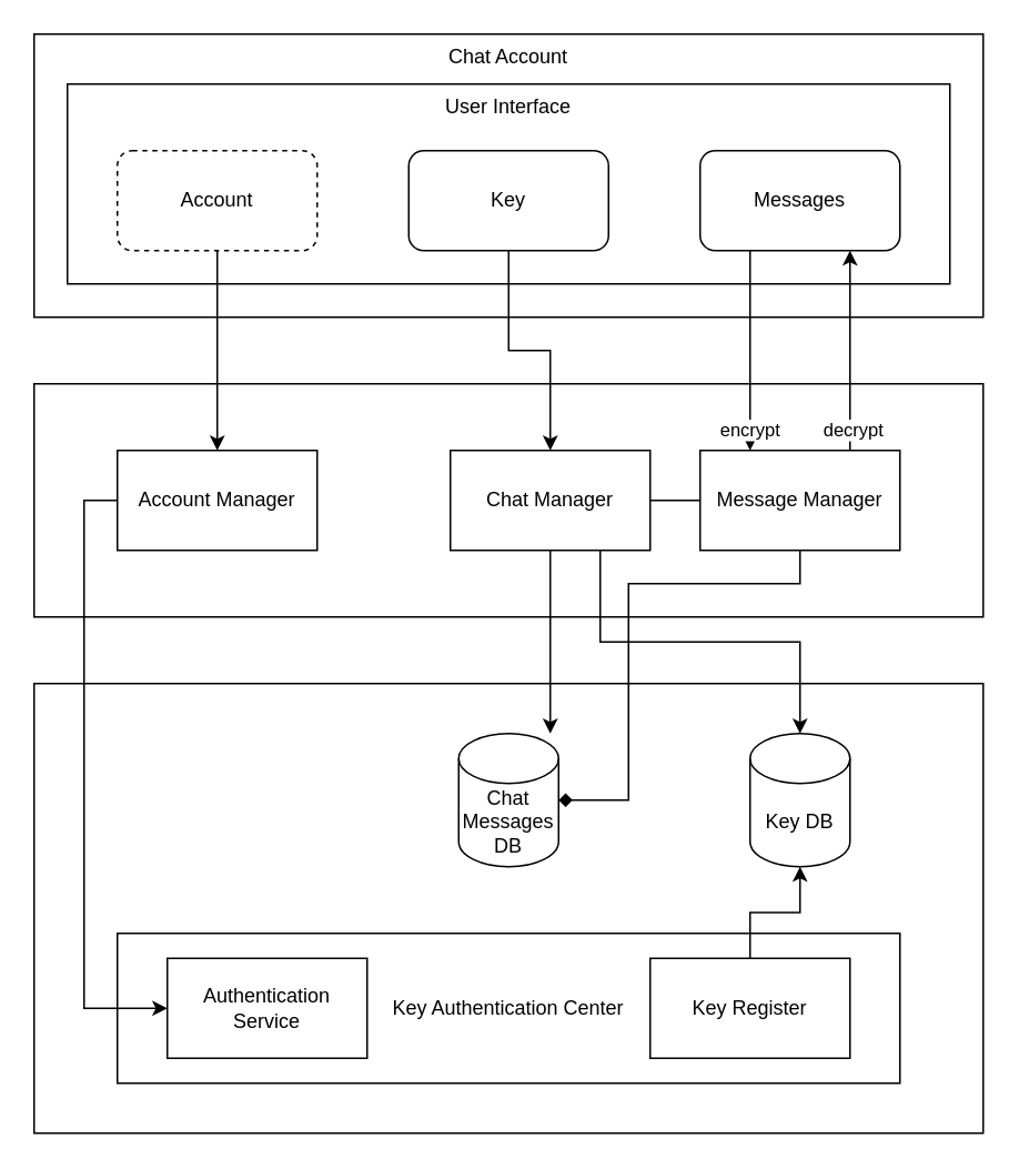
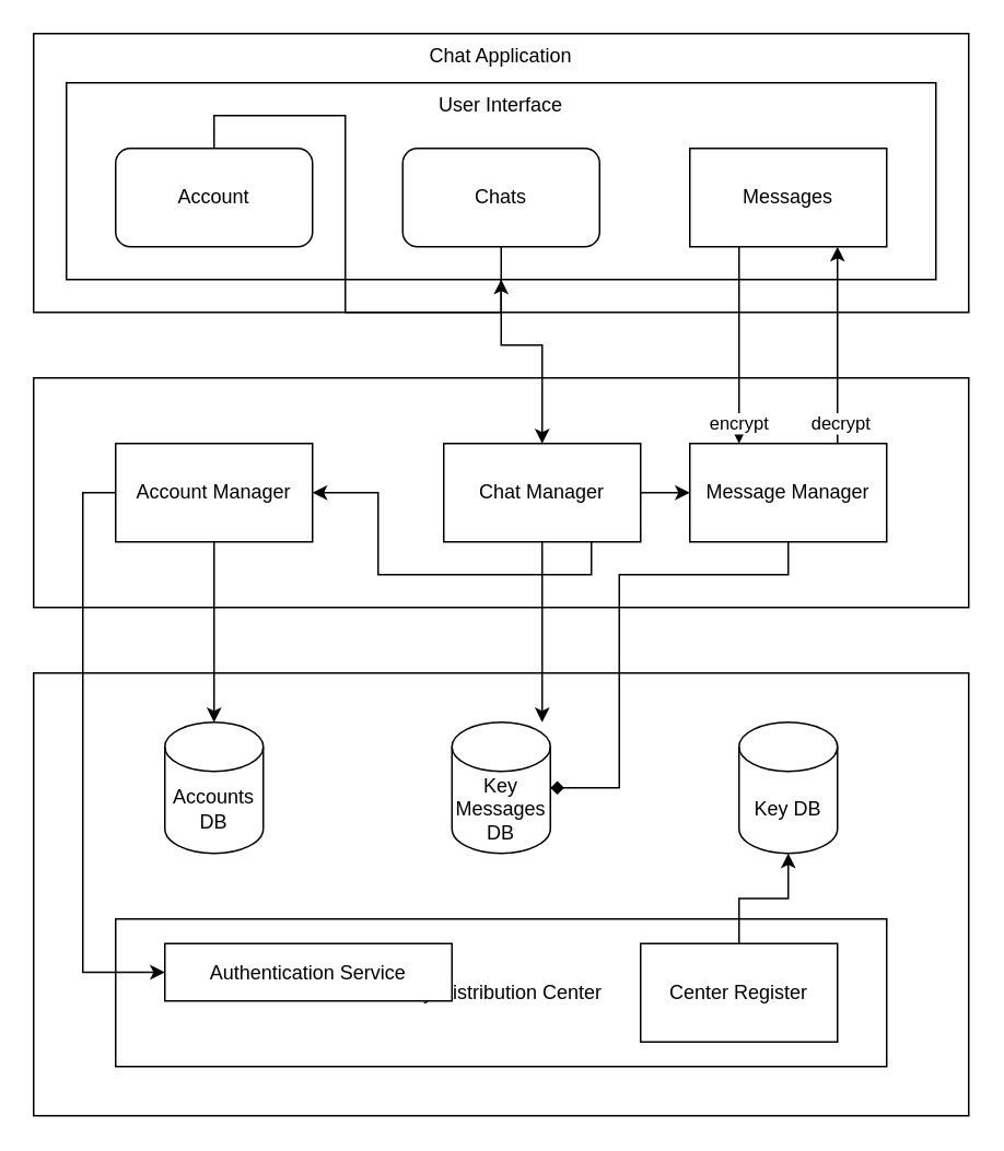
- <mxCell id="4" value="Chat Account" style="rounded=0;whiteSpace=wrap;html=1;verticalAlign=top;" vertex="1" parent="1"><mxGeometry x="20" y="20" width="570" height="170" as="geometry" /></mxCell>
+ <mxCell id="4" value="Chat Application" style="rounded=0;whiteSpace=wrap;html=1;verticalAlign=top;" vertex="1" parent="1"><mxGeometry x="20" y="20" width="570" height="170" as="geometry" /></mxCell>
- <mxCell id="29" value="Account" style="rounded=1;whiteSpace=wrap;html=1;dashed=1;" vertex="1" parent="1"><mxGeometry x="70" y="90" width="120" height="60" as="geometry" /></mxCell>
+ <mxCell id="29" value="Account" style="rounded=1;whiteSpace=wrap;html=1;" vertex="1" parent="1"><mxGeometry x="70" y="90" width="120" height="60" as="geometry" /></mxCell>
- <mxCell id="27" value="Key" style="rounded=1;whiteSpace=wrap;html=1;" vertex="1" parent="1"><mxGeometry x="245" y="90" width="120" height="60" as="geometry" /></mxCell>
+ <mxCell id="27" value="Chats" style="rounded=1;whiteSpace=wrap;html=1;" vertex="1" parent="1"><mxGeometry x="245" y="90" width="120" height="60" as="geometry" /></mxCell>
- <mxCell id="25" value="Messages" style="rounded=1;whiteSpace=wrap;html=1;" vertex="1" parent="1"><mxGeometry x="420" y="90" width="120" height="60" as="geometry" /></mxCell>
+ <mxCell id="25" value="Messages" style="whiteSpace=wrap;html=1;rounded=0;" vertex="1" parent="1"><mxGeometry x="420" y="90" width="120" height="60" as="geometry" /></mxCell>
- <mxCell id="28" style="edgeStyle=orthogonalEdgeStyle;rounded=0;orthogonalLoop=1;jettySize=auto;html=1;" edge="1" parent="1" source="29" target="8"><mxGeometry relative="1" as="geometry" /></mxCell>
+ <mxCell id="28" style="edgeStyle=orthogonalEdgeStyle;rounded=0;orthogonalLoop=1;jettySize=auto;html=1;" edge="1" parent="1" source="29" target="19"><mxGeometry relative="1" as="geometry" /></mxCell>
- <mxCell id="11" value="" style="edgeStyle=orthogonalEdgeStyle;rounded=0;orthogonalLoop=1;jettySize=auto;html=1;endArrow=none;" edge="1" parent="1" source="12" target="22"><mxGeometry relative="1" as="geometry" /></mxCell>
+ <mxCell id="11" value="" style="edgeStyle=orthogonalEdgeStyle;rounded=0;orthogonalLoop=1;jettySize=auto;html=1;" edge="1" parent="1" source="12" target="22"><mxGeometry relative="1" as="geometry" /></mxCell>
+ <mxCell id="6" style="edgeStyle=orthogonalEdgeStyle;rounded=0;orthogonalLoop=1;jettySize=auto;html=1;" edge="1" parent="1" source="8" target="13"><mxGeometry relative="1" as="geometry" /></mxCell>
- <mxCell id="10" style="edgeStyle=orthogonalEdgeStyle;rounded=0;orthogonalLoop=1;jettySize=auto;html=1;exitX=0.75;exitY=1;exitDx=0;exitDy=0;" edge="1" parent="1" source="12" target="15"><mxGeometry relative="1" as="geometry" /></mxCell>
+ <mxCell id="10" style="edgeStyle=orthogonalEdgeStyle;rounded=0;orthogonalLoop=1;jettySize=auto;html=1;exitX=0.75;exitY=1;exitDx=0;exitDy=0;" edge="1" parent="1" source="12" target="8"><mxGeometry relative="1" as="geometry" /></mxCell>
+ <mxCell id="13" value="Accounts DB" style="shape=cylinder3;whiteSpace=wrap;html=1;boundedLbl=1;backgroundOutline=1;size=15;" vertex="1" parent="1"><mxGeometry x="100" y="440" width="60" height="80" as="geometry" /></mxCell>
- <mxCell id="14" value="Chat Messages DB" style="shape=cylinder3;whiteSpace=wrap;html=1;boundedLbl=1;backgroundOutline=1;size=15;" vertex="1" parent="1"><mxGeometry x="275" y="440" width="60" height="80" as="geometry" /></mxCell>
+ <mxCell id="14" value="Key Messages DB" style="shape=cylinder3;whiteSpace=wrap;html=1;boundedLbl=1;backgroundOutline=1;size=15;" vertex="1" parent="1"><mxGeometry x="275" y="440" width="60" height="80" as="geometry" /></mxCell>
- <mxCell id="16" value="Authentication Service" style="rounded=0;whiteSpace=wrap;html=1;" vertex="1" parent="1"><mxGeometry x="100" y="575" width="120" height="60" as="geometry" /></mxCell>
+ <mxCell id="16" value="Authentication Service" style="rounded=0;whiteSpace=wrap;html=1;" vertex="1" parent="1"><mxGeometry x="100" y="575" width="175" height="35" as="geometry" /></mxCell>
- <mxCell id="3" value="Key Authentication Center" style="rounded=0;whiteSpace=wrap;html=1;" vertex="1" parent="1"><mxGeometry x="70" y="560" width="470" height="90" as="geometry" /></mxCell>
+ <mxCell id="3" value="Key Distribution Center" style="rounded=0;whiteSpace=wrap;html=1;" vertex="1" parent="1"><mxGeometry x="70" y="560" width="470" height="90" as="geometry" /></mxCell>
- <mxCell id="18" value="Key Register" style="rounded=0;whiteSpace=wrap;html=1;" vertex="1" parent="1"><mxGeometry x="390" y="575" width="120" height="60" as="geometry" /></mxCell>
+ <mxCell id="18" value="Center Register" style="rounded=0;whiteSpace=wrap;html=1;" vertex="1" parent="1"><mxGeometry x="390" y="575" width="120" height="60" as="geometry" /></mxCell>
